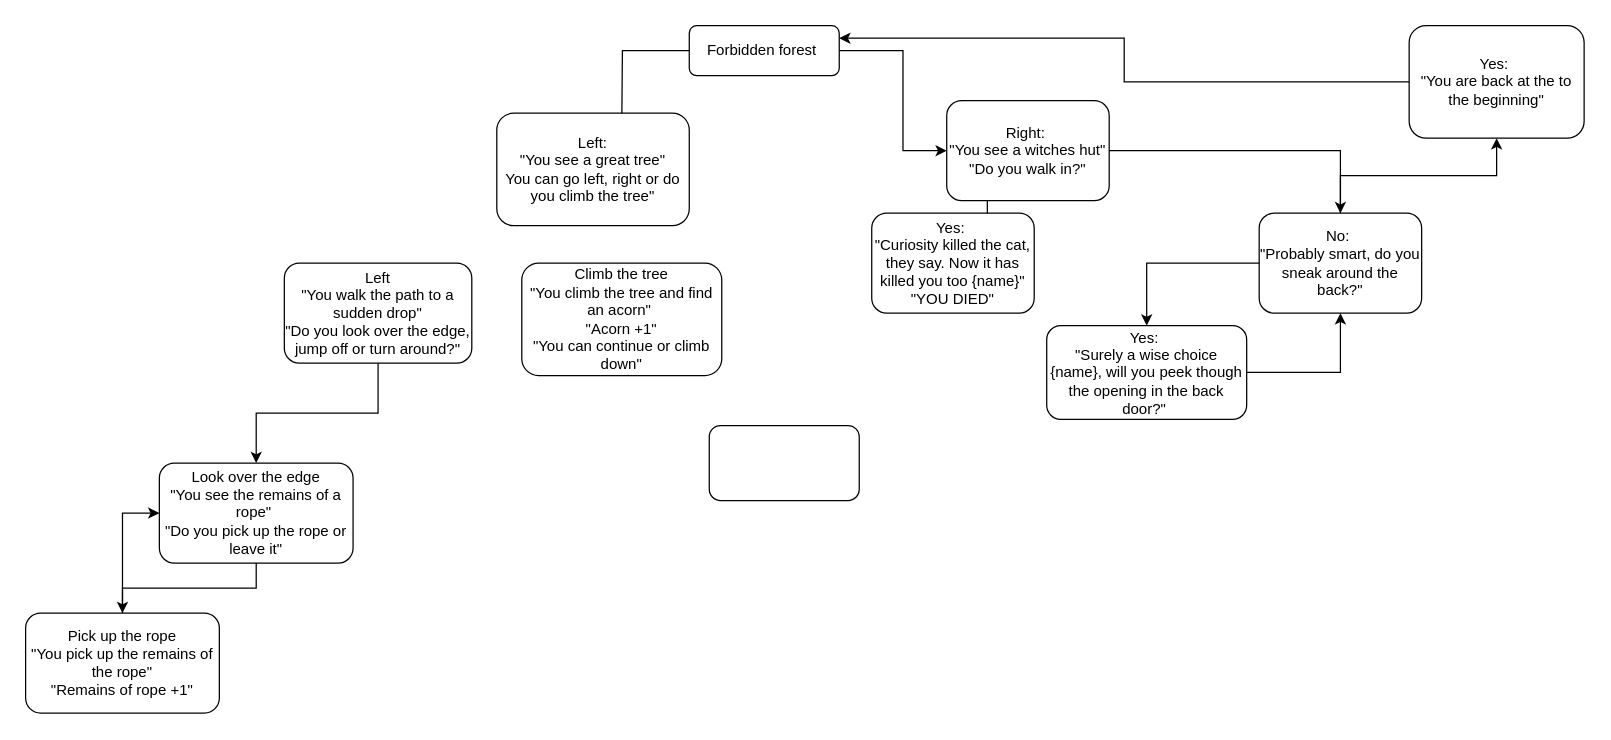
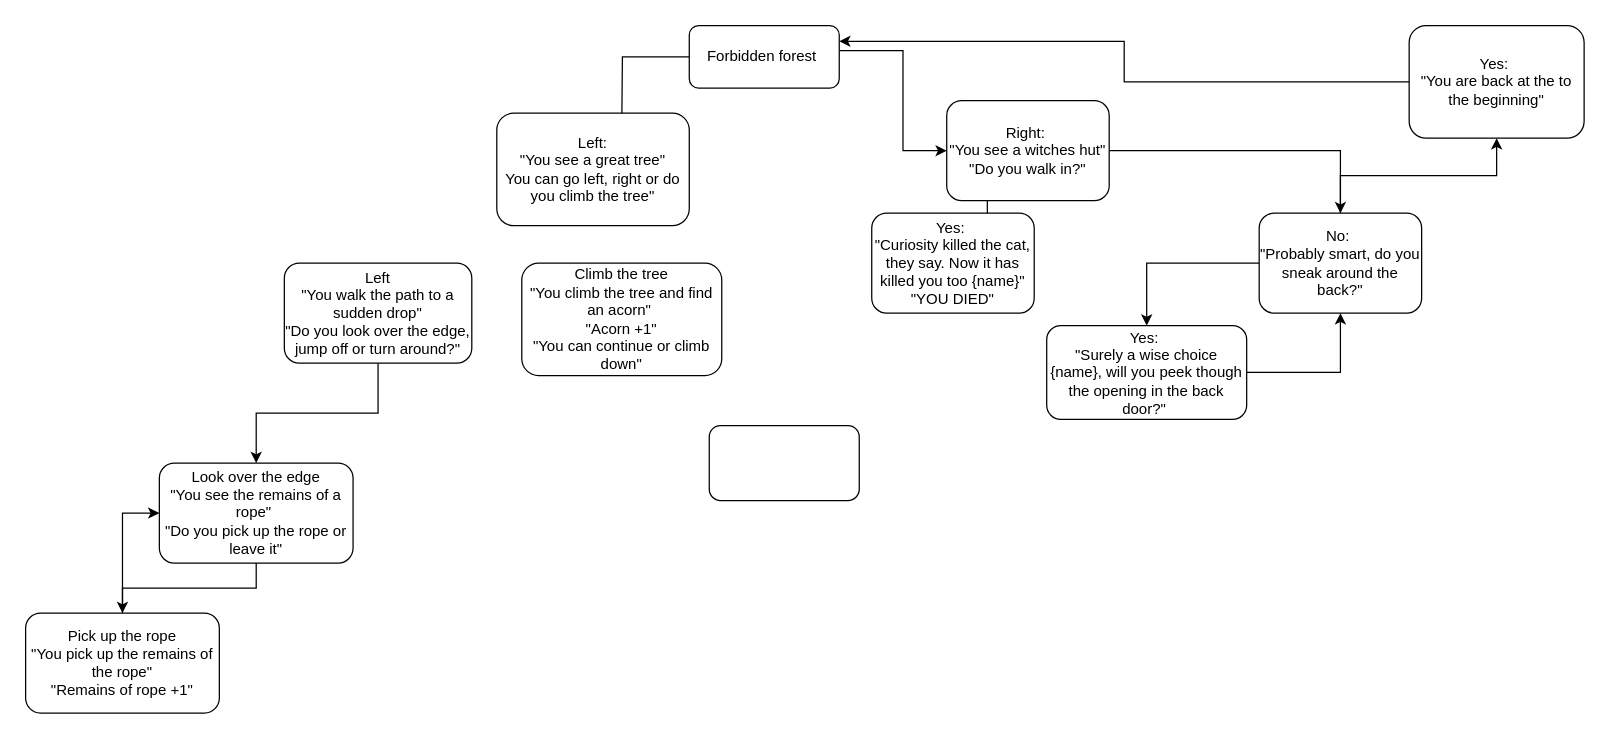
- <mxCell id="4" value="Forbidden forest&amp;nbsp;" style="rounded=1;whiteSpace=wrap;html=1;fontSize=12;glass=0;strokeWidth=1;shadow=0;" parent="1" vertex="1"><mxGeometry x="551" y="20" width="120" height="40" as="geometry" /></mxCell>
+ <mxCell id="4" value="Forbidden forest&amp;nbsp;" style="rounded=1;whiteSpace=wrap;html=1;fontSize=12;glass=0;strokeWidth=1;shadow=0;" parent="1" vertex="1"><mxGeometry x="551" y="20" width="120" height="50" as="geometry" /></mxCell>
